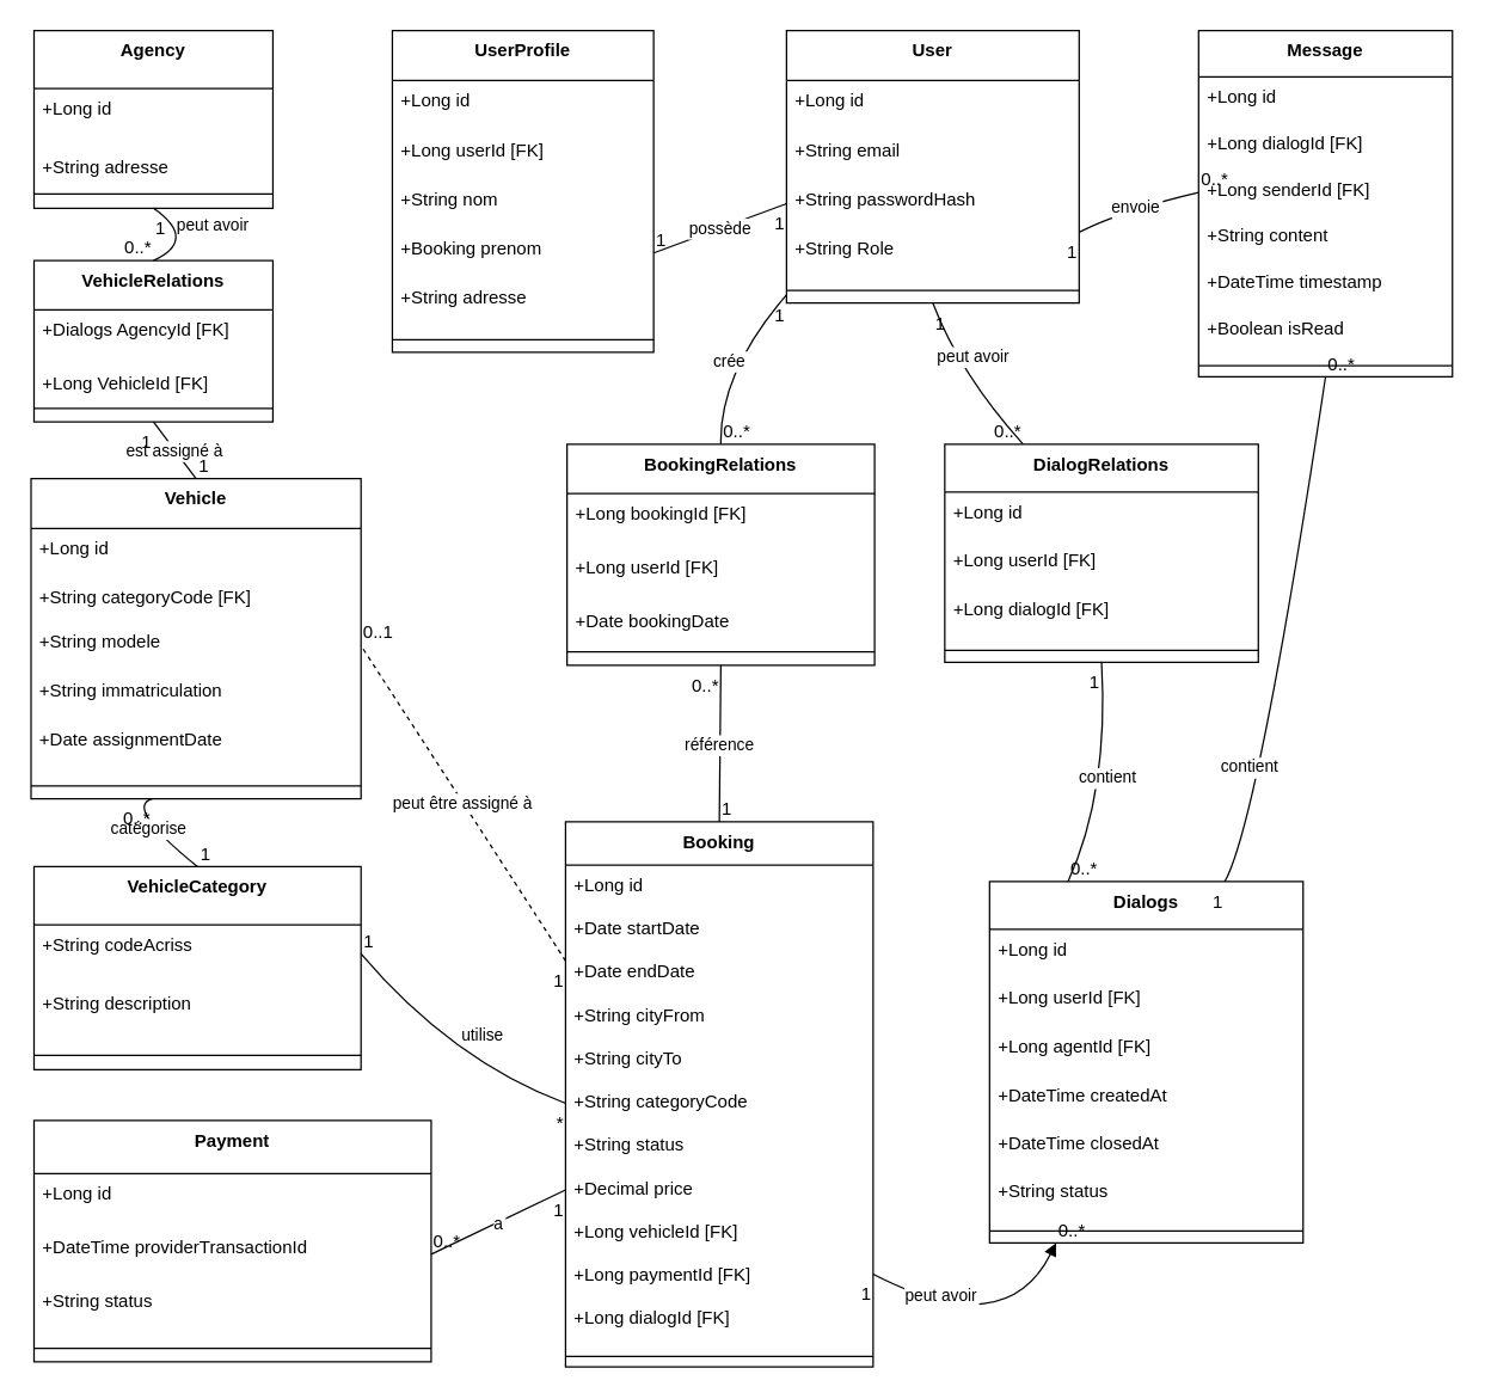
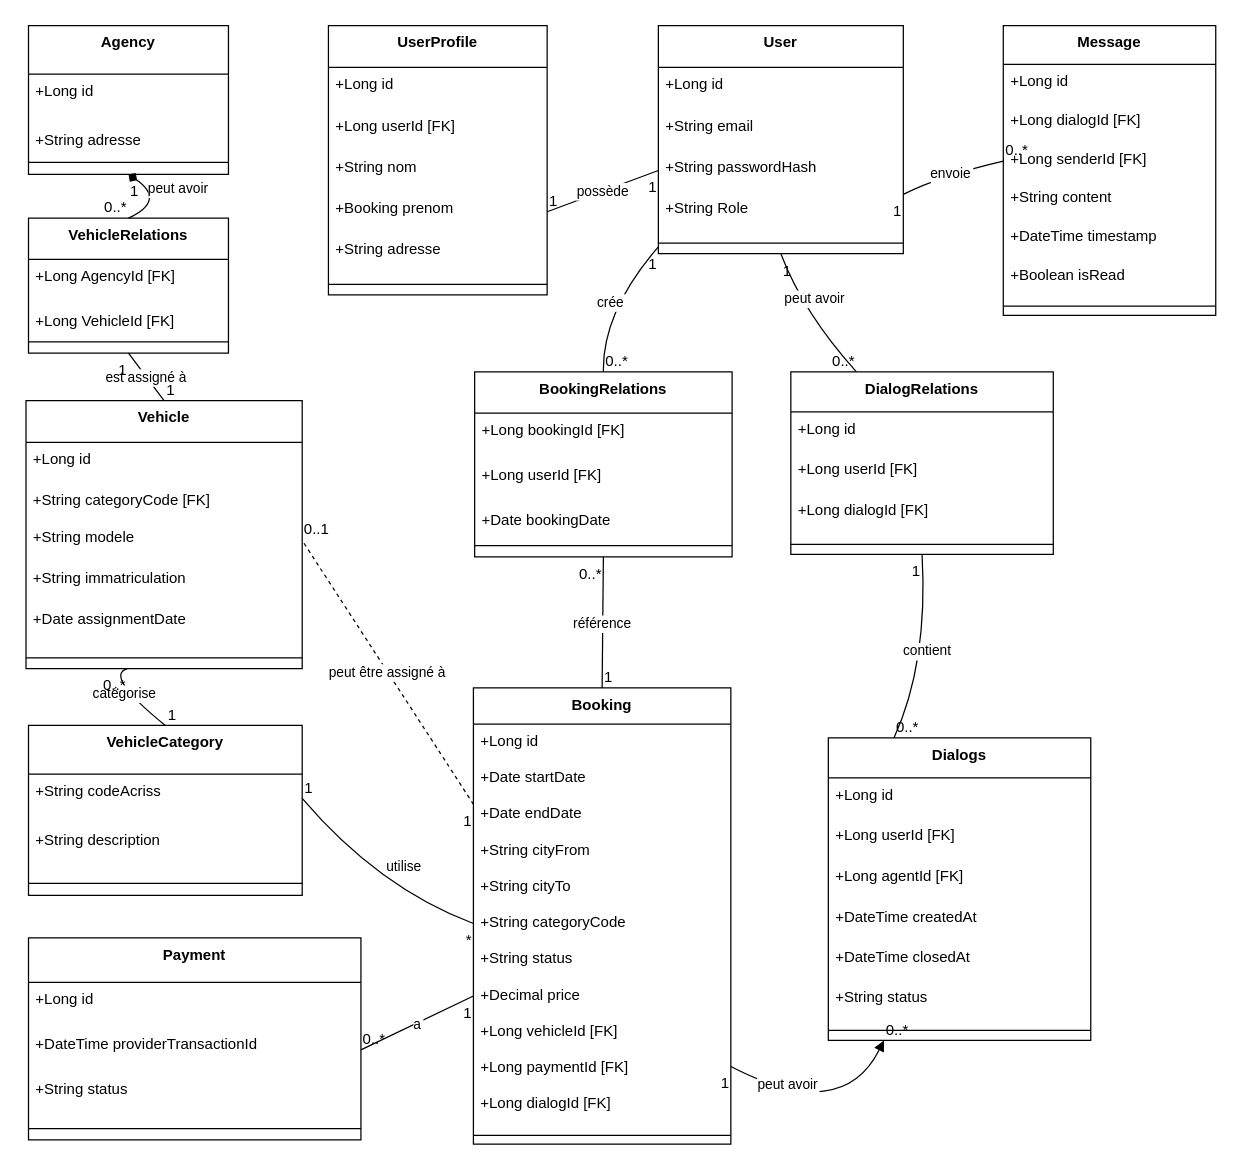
- <mxCell id="114" value="peut avoir" style="curved=1;startArrow=none;endArrow=none;exitX=0.5;exitY=0;entryX=0.5;entryY=1;rounded=0;exitDx=0;exitDy=0;entryDx=0;entryDy=0;" edge="1" parent="1" source="110" target="2"><mxGeometry x="-0.05" y="-14" relative="1" as="geometry"><Array as="points"><mxPoint x="132" y="160" /></Array><mxPoint x="262" y="297" as="sourcePoint" /><mxPoint x="201" y="202" as="targetPoint" /><mxPoint x="2" y="1" as="offset" /></mxGeometry></mxCell>
+ <mxCell id="114" value="peut avoir" style="curved=1;startArrow=none;endArrow=diamond;exitX=0.5;exitY=0;entryX=0.5;entryY=1;rounded=0;exitDx=0;exitDy=0;entryDx=0;entryDy=0;" edge="1" parent="1" source="110" target="2"><mxGeometry x="-0.05" y="-14" relative="1" as="geometry"><Array as="points"><mxPoint x="132" y="160" /></Array><mxPoint x="262" y="297" as="sourcePoint" /><mxPoint x="201" y="202" as="targetPoint" /><mxPoint x="2" y="1" as="offset" /></mxGeometry></mxCell>
- <mxCell id="111" value="+Dialogs AgencyId [FK]" style="text;strokeColor=none;fillColor=none;align=left;verticalAlign=top;spacingLeft=4;spacingRight=4;overflow=hidden;rotatable=0;points=[[0,0.5],[1,0.5]];portConstraint=eastwest;" vertex="1" parent="110"><mxGeometry y="33" width="160" height="36" as="geometry" /></mxCell>
+ <mxCell id="111" value="+Long AgencyId [FK]" style="text;strokeColor=none;fillColor=none;align=left;verticalAlign=top;spacingLeft=4;spacingRight=4;overflow=hidden;rotatable=0;points=[[0,0.5],[1,0.5]];portConstraint=eastwest;" vertex="1" parent="110"><mxGeometry y="33" width="160" height="36" as="geometry" /></mxCell>
- <mxCell id="93" value="contient" style="curved=1;startArrow=none;endArrow=none;exitX=0.75;exitY=0;entryX=0.5;entryY=1;rounded=0;entryDx=0;entryDy=0;exitDx=0;exitDy=0;" edge="1" parent="1" source="48" target="56"><mxGeometry x="-0.527" y="11" relative="1" as="geometry"><Array as="points"><mxPoint x="842" y="550" /></Array><mxPoint as="offset" /></mxGeometry></mxCell>
- <mxCell id="94" value="1" style="edgeLabel;resizable=0;labelBackgroundColor=none;fontSize=12;align=right;verticalAlign=top;" vertex="1" parent="93"><mxGeometry x="-1" relative="1" as="geometry" /></mxCell>
- <mxCell id="95" value="0..*" style="edgeLabel;resizable=0;labelBackgroundColor=none;fontSize=12;align=left;verticalAlign=bottom;" vertex="1" parent="93"><mxGeometry x="1" relative="1" as="geometry" /></mxCell>
